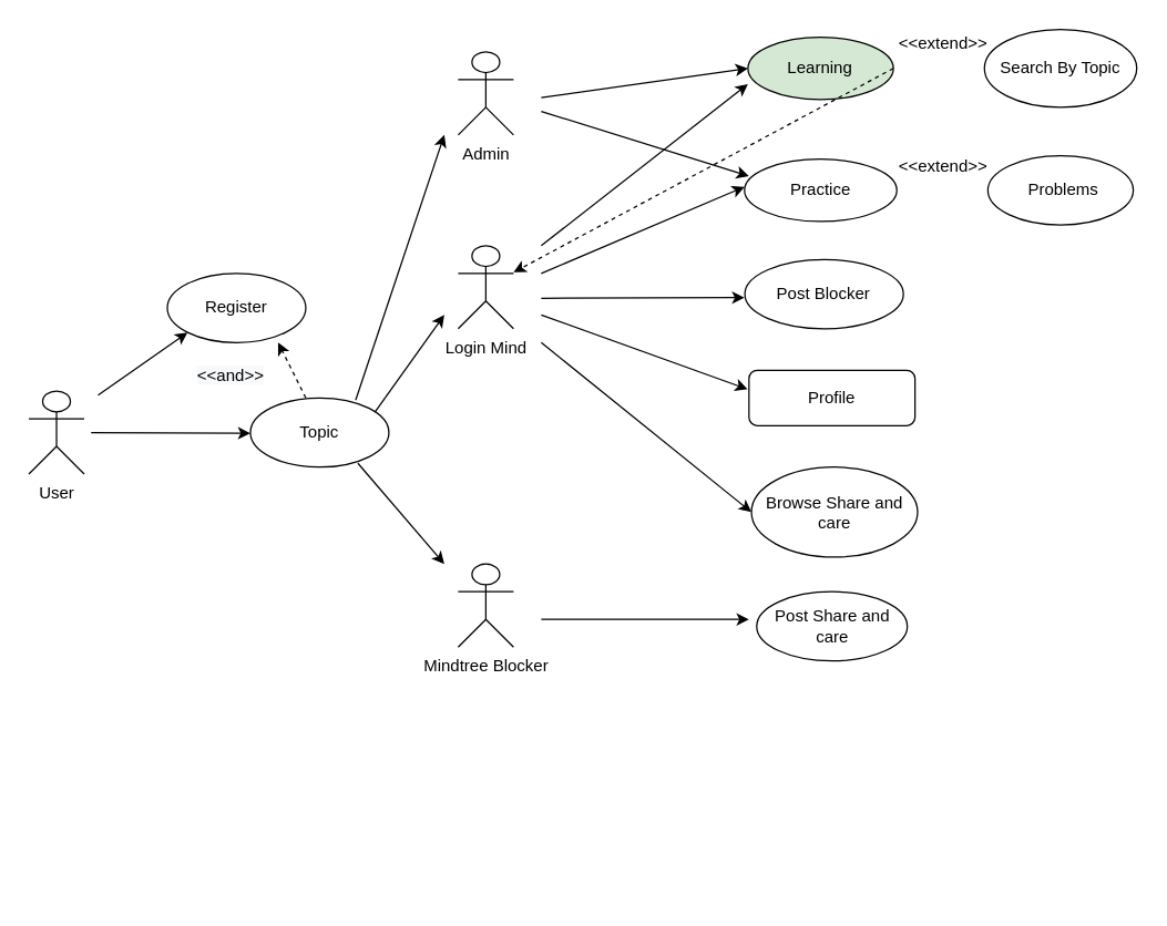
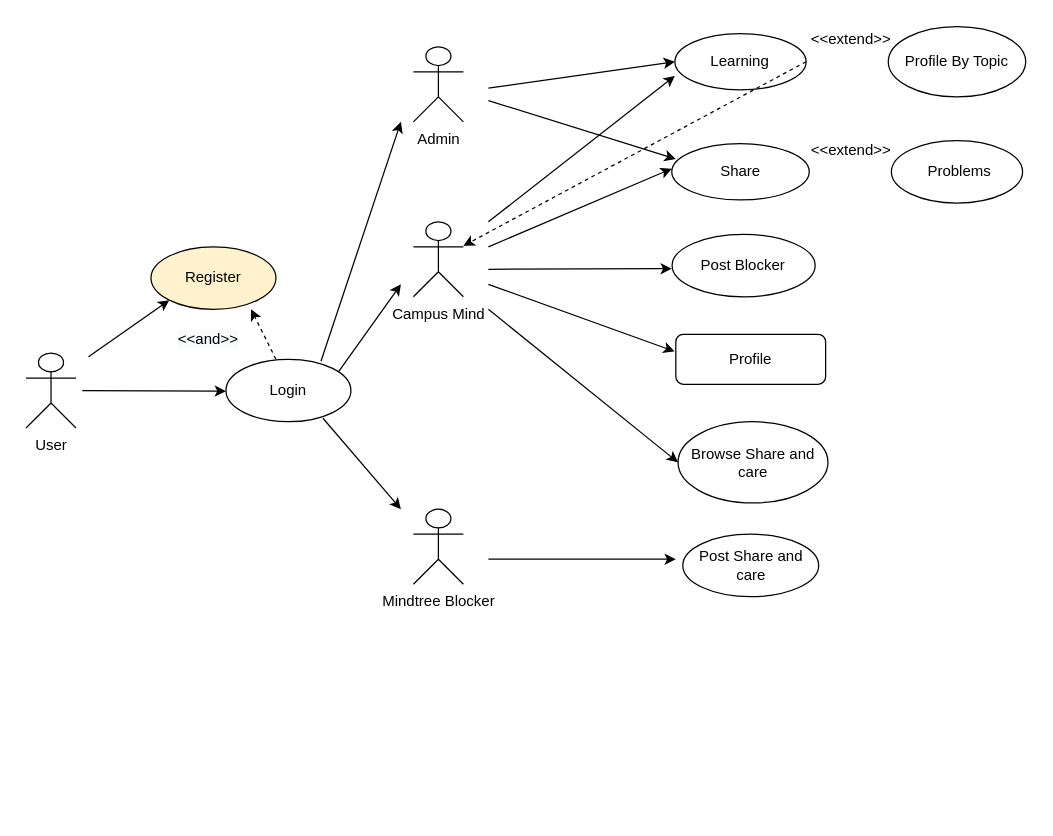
- <mxCell id="5" value="Learning" style="ellipse;whiteSpace=wrap;html=1;fillColor=#d5e8d4;" parent="1" vertex="1"><mxGeometry x="539.26" y="26.38" width="105" height="45" as="geometry" /></mxCell>
+ <mxCell id="5" value="Learning" style="ellipse;whiteSpace=wrap;html=1;" parent="1" vertex="1"><mxGeometry x="539.26" y="26.38" width="105" height="45" as="geometry" /></mxCell>
- <mxCell id="6" value="Search By Topic" style="ellipse;whiteSpace=wrap;html=1;" parent="1" vertex="1"><mxGeometry x="710" y="20.76" width="110" height="56.25" as="geometry" /></mxCell>
+ <mxCell id="6" value="Profile By Topic" style="ellipse;whiteSpace=wrap;html=1;" parent="1" vertex="1"><mxGeometry x="710" y="20.76" width="110" height="56.25" as="geometry" /></mxCell>
- <mxCell id="8" value="Practice" style="ellipse;whiteSpace=wrap;html=1;" parent="1" vertex="1"><mxGeometry x="536.76" y="114.5" width="110" height="45" as="geometry" /></mxCell>
+ <mxCell id="8" value="Share" style="ellipse;whiteSpace=wrap;html=1;" parent="1" vertex="1"><mxGeometry x="536.76" y="114.5" width="110" height="45" as="geometry" /></mxCell>
- <mxCell id="2" value="Register" style="ellipse;whiteSpace=wrap;html=1;" parent="1" vertex="1"><mxGeometry x="120" y="197" width="100" height="50" as="geometry" /></mxCell>
+ <mxCell id="2" value="Register" style="ellipse;whiteSpace=wrap;html=1;fillColor=#fff2cc;" parent="1" vertex="1"><mxGeometry x="120" y="197" width="100" height="50" as="geometry" /></mxCell>
- <mxCell id="20" value="Login Mind" style="shape=umlActor;verticalLabelPosition=bottom;verticalAlign=top;html=1;outlineConnect=0;" parent="1" vertex="1"><mxGeometry x="330" y="177" width="40" height="60" as="geometry" /></mxCell>
+ <mxCell id="20" value="Campus Mind" style="shape=umlActor;verticalLabelPosition=bottom;verticalAlign=top;html=1;outlineConnect=0;" parent="1" vertex="1"><mxGeometry x="330" y="177" width="40" height="60" as="geometry" /></mxCell>
- <mxCell id="3" value="Topic" style="ellipse;whiteSpace=wrap;html=1;" parent="1" vertex="1"><mxGeometry x="180" y="287" width="100" height="50" as="geometry" /></mxCell>
+ <mxCell id="3" value="Login" style="ellipse;whiteSpace=wrap;html=1;" parent="1" vertex="1"><mxGeometry x="180" y="287" width="100" height="50" as="geometry" /></mxCell>
